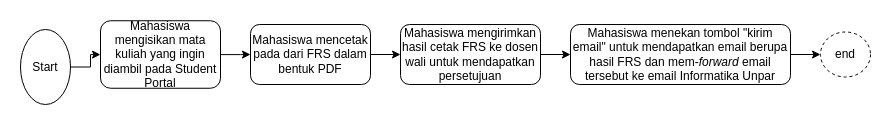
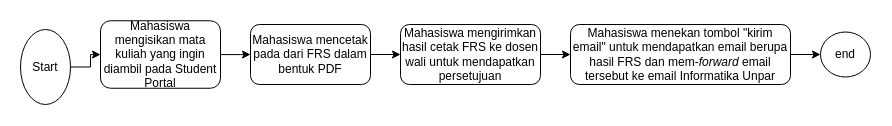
- <mxCell id="12" value="end" style="ellipse;whiteSpace=wrap;html=1;rounded=1;dashed=1;" vertex="1" parent="1"><mxGeometry x="820" y="31.5" width="50" height="45" as="geometry" /></mxCell>
+ <mxCell id="12" value="end" style="ellipse;whiteSpace=wrap;html=1;rounded=1;" vertex="1" parent="1"><mxGeometry x="820" y="31.5" width="50" height="45" as="geometry" /></mxCell>
